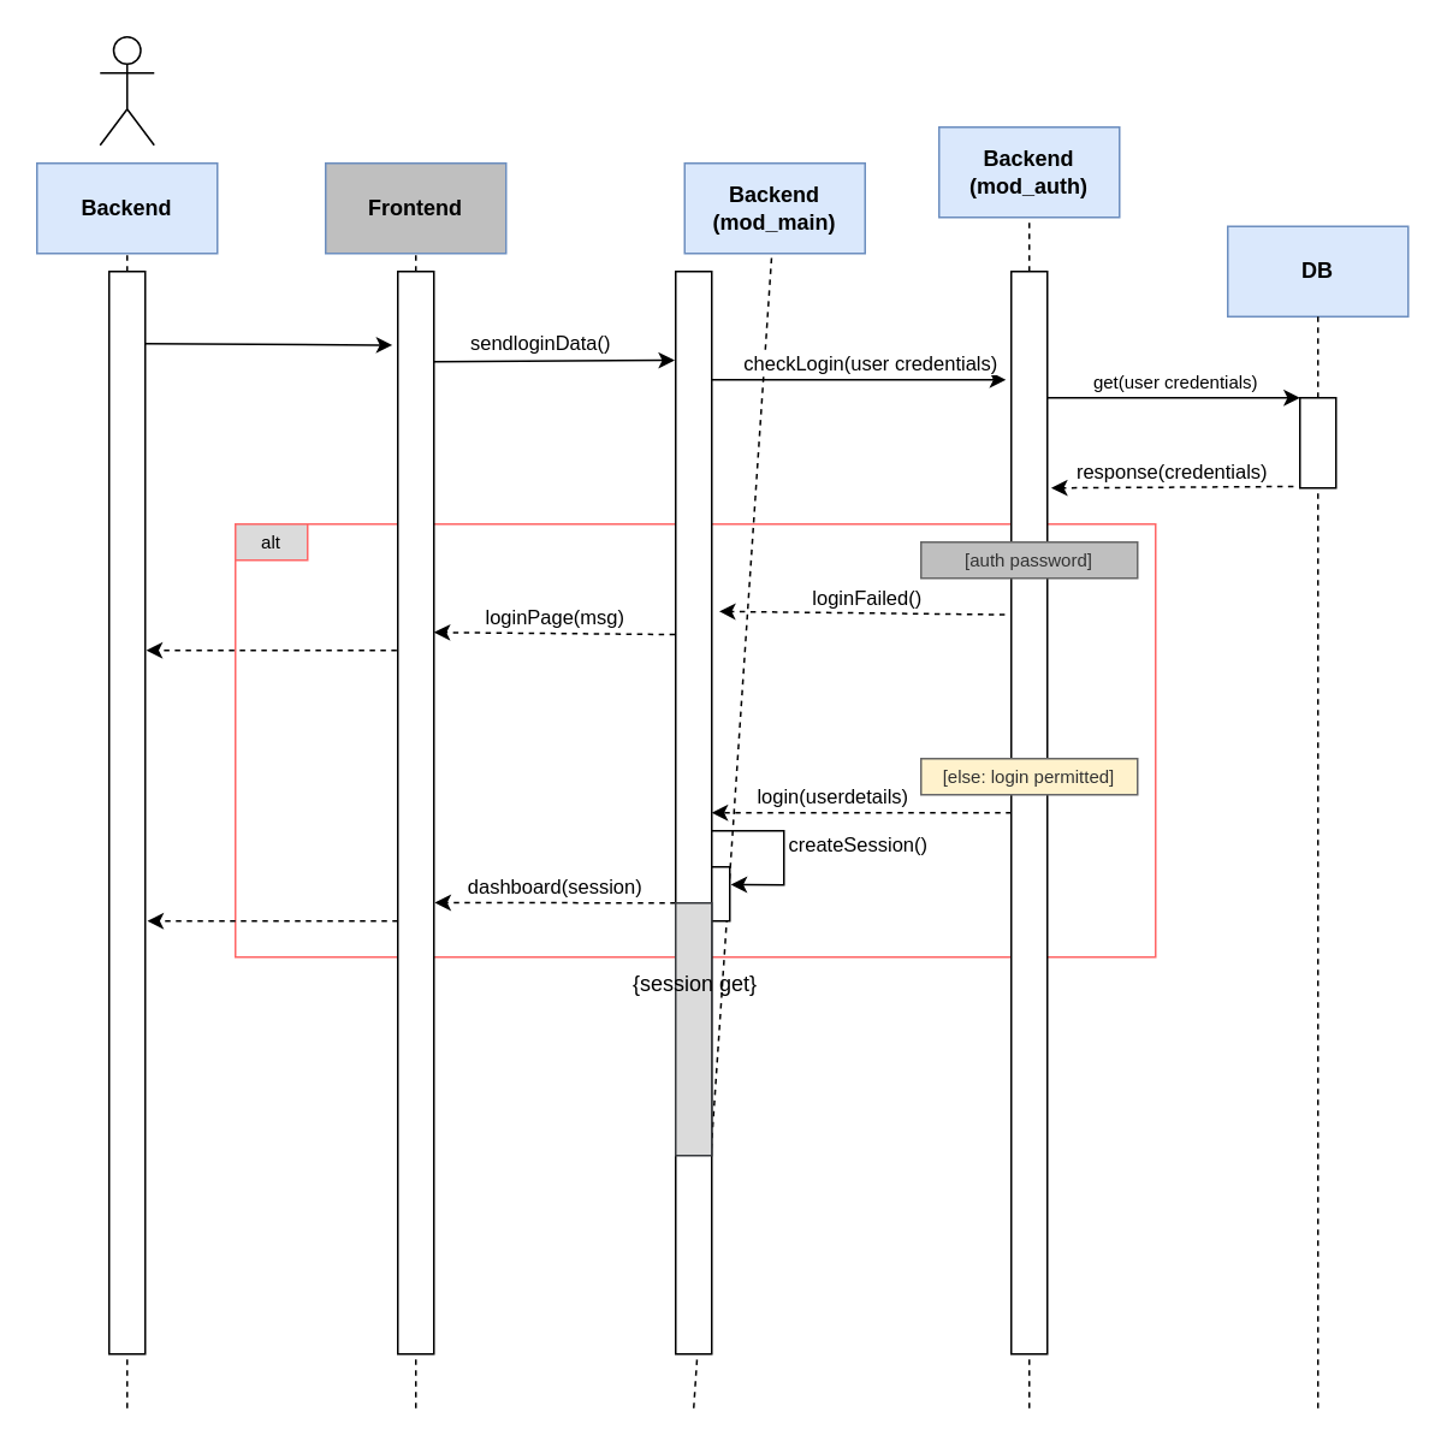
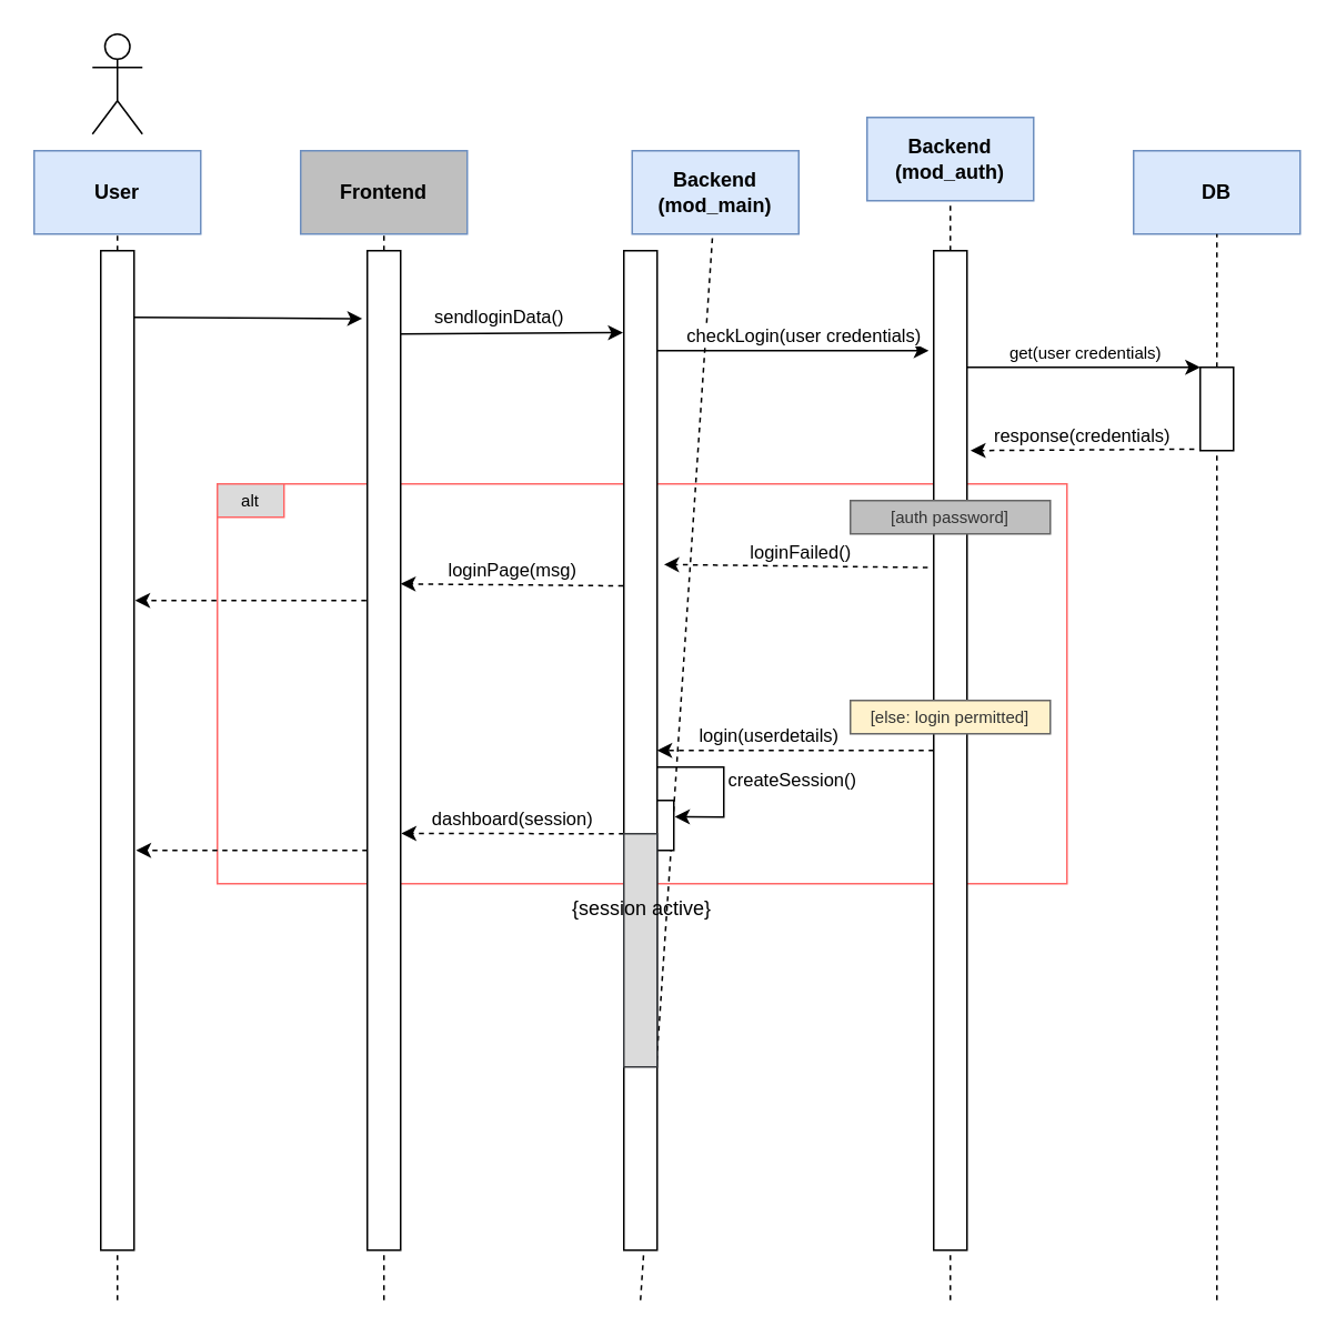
- <mxCell id="4" value="&lt;b&gt;Backend&lt;/b&gt;" style="rounded=0;whiteSpace=wrap;html=1;fillColor=#dae8fc;strokeColor=#6c8ebf;" parent="1" vertex="1"><mxGeometry x="20" y="90" width="100" height="50" as="geometry" /></mxCell>
+ <mxCell id="4" value="&lt;b&gt;User&lt;/b&gt;" style="rounded=0;whiteSpace=wrap;html=1;fillColor=#dae8fc;strokeColor=#6c8ebf;" parent="1" vertex="1"><mxGeometry x="20" y="90" width="100" height="50" as="geometry" /></mxCell>
- <mxCell id="13" value="&lt;b&gt;DB&lt;/b&gt;" style="rounded=0;whiteSpace=wrap;html=1;fillColor=#dae8fc;strokeColor=#6c8ebf;" parent="1" vertex="1"><mxGeometry x="680" y="125" width="100" height="50" as="geometry" /></mxCell>
+ <mxCell id="13" value="&lt;b&gt;DB&lt;/b&gt;" style="rounded=0;whiteSpace=wrap;html=1;fillColor=#dae8fc;strokeColor=#6c8ebf;" parent="1" vertex="1"><mxGeometry x="680" y="90" width="100" height="50" as="geometry" /></mxCell>
- <mxCell id="46" value="{session get}" style="text;html=1;align=center;verticalAlign=middle;whiteSpace=wrap;rounded=0;" vertex="1" parent="1"><mxGeometry x="340" y="530" width="90" height="30" as="geometry" /></mxCell>
+ <mxCell id="46" value="{session active}" style="text;html=1;align=center;verticalAlign=middle;whiteSpace=wrap;rounded=0;" vertex="1" parent="1"><mxGeometry x="340" y="530" width="90" height="30" as="geometry" /></mxCell>
